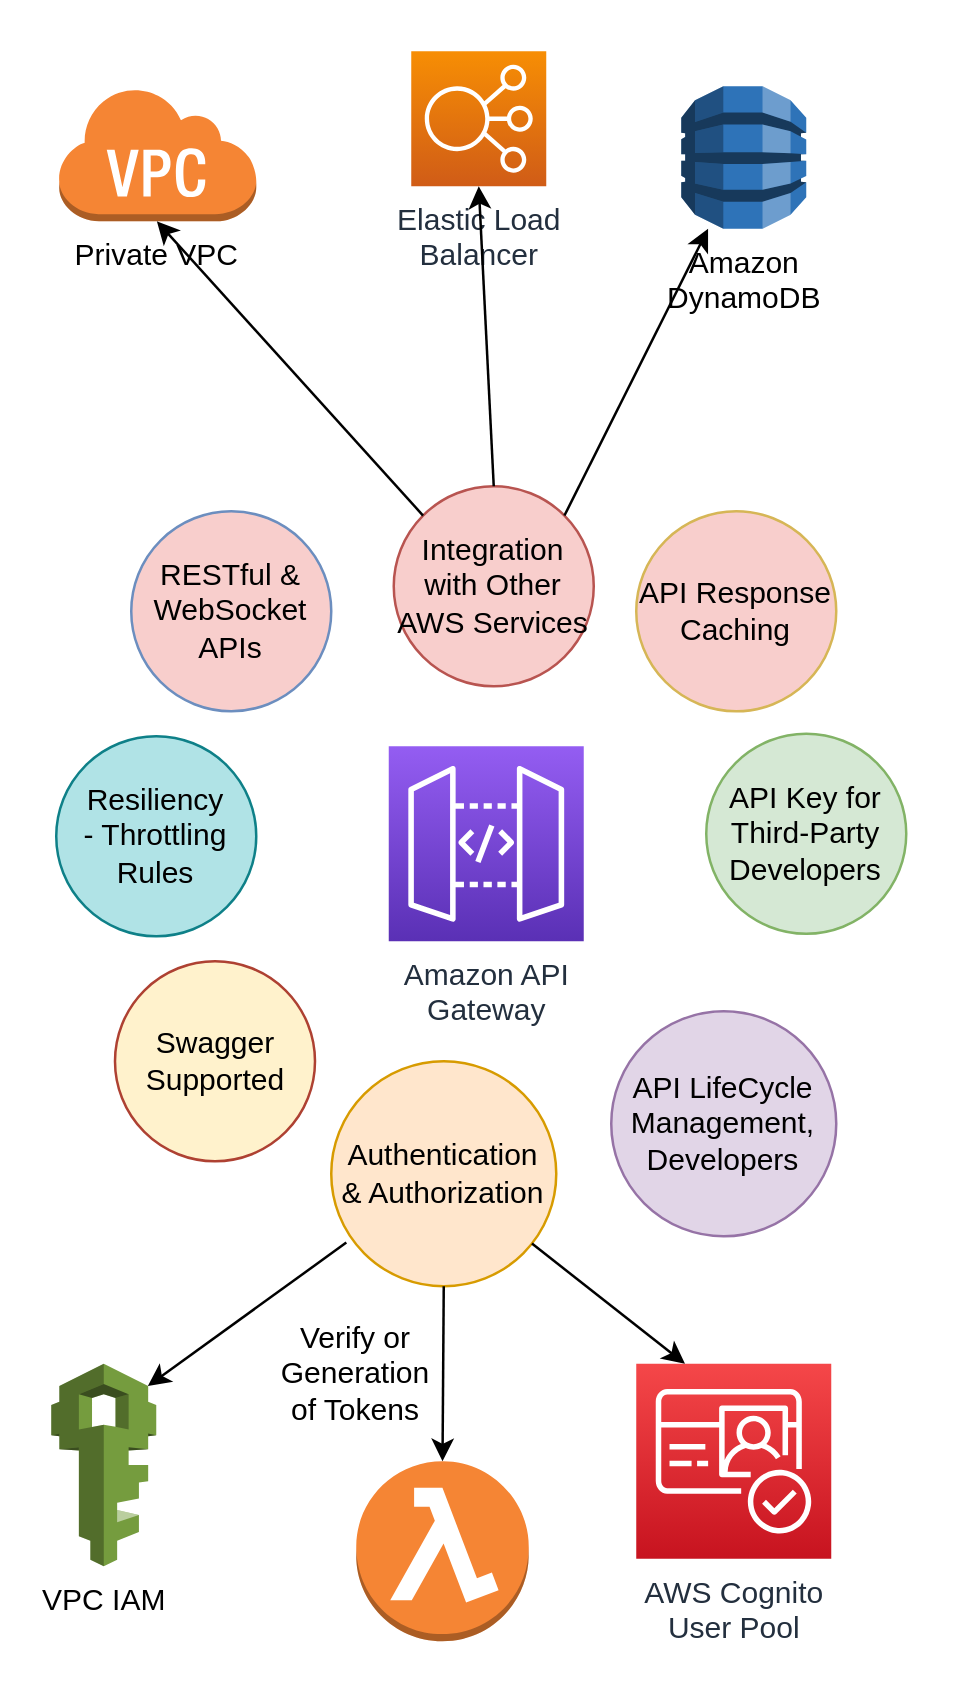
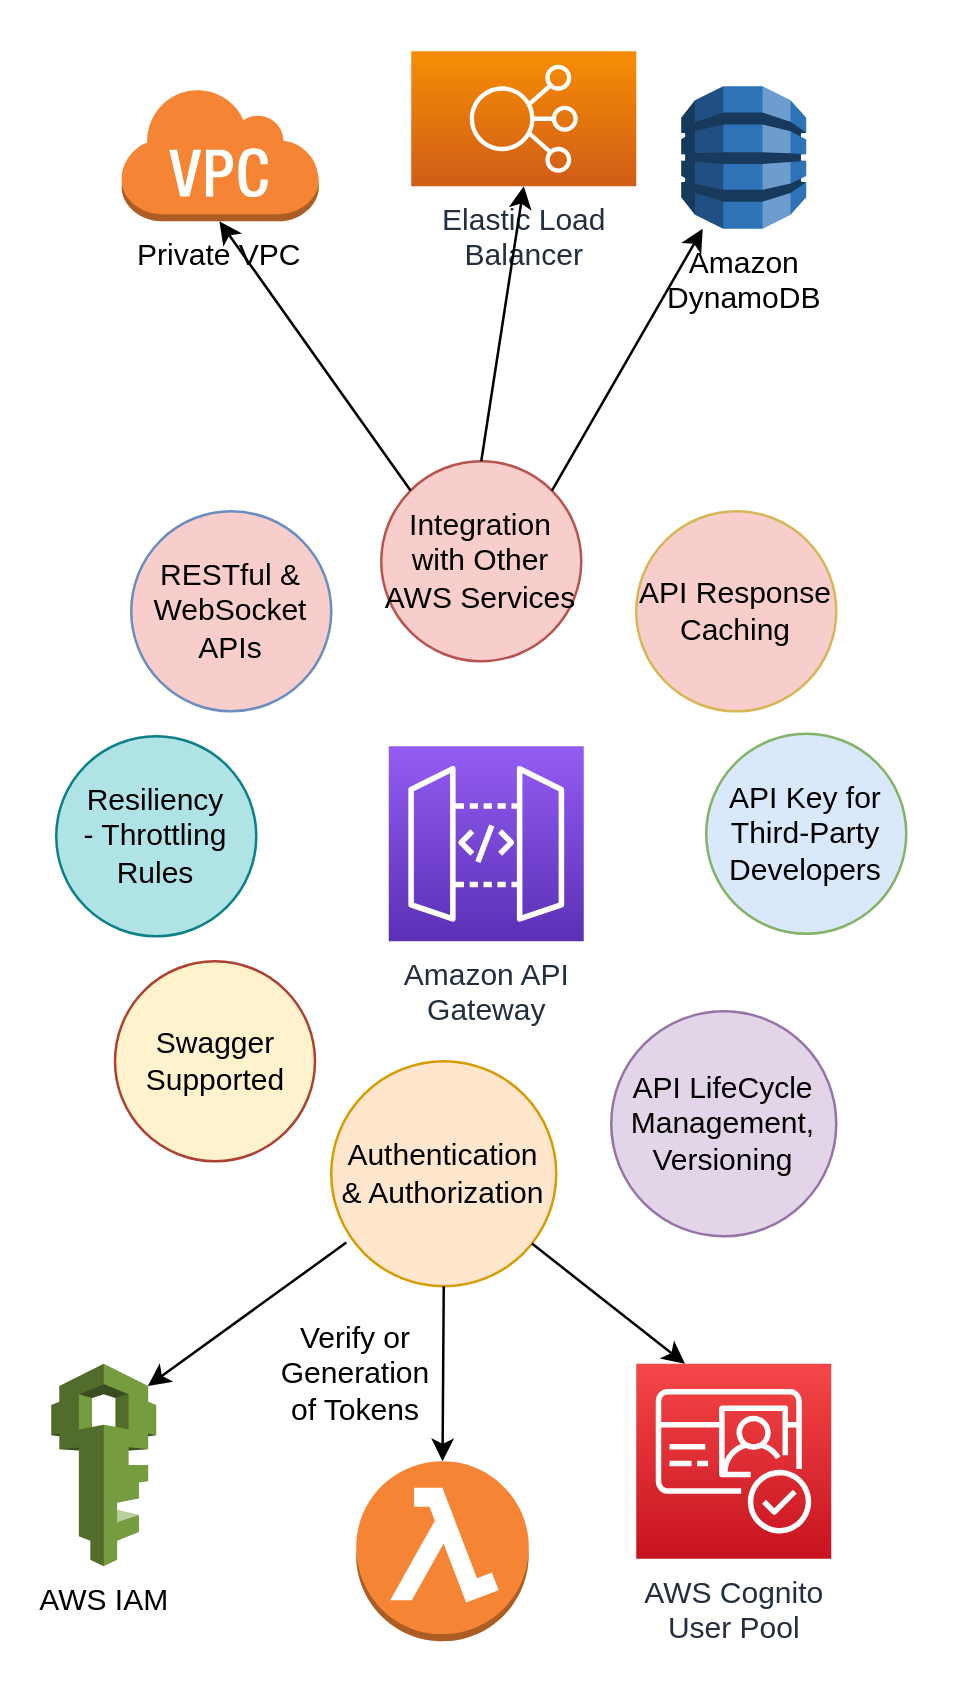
- <mxCell id="20" value="Elastic Load&lt;br&gt;Balancer" style="sketch=0;points=[[0,0,0],[0.25,0,0],[0.5,0,0],[0.75,0,0],[1,0,0],[0,1,0],[0.25,1,0],[0.5,1,0],[0.75,1,0],[1,1,0],[0,0.25,0],[0,0.5,0],[0,0.75,0],[1,0.25,0],[1,0.5,0],[1,0.75,0]];outlineConnect=0;fontColor=#232F3E;gradientColor=#F78E04;gradientDirection=north;fillColor=#D05C17;strokeColor=#ffffff;dashed=0;verticalLabelPosition=bottom;verticalAlign=top;align=center;html=1;fontSize=12;fontStyle=0;aspect=fixed;shape=mxgraph.aws4.resourceIcon;resIcon=mxgraph.aws4.elastic_load_balancing;" vertex="1" parent="1"><mxGeometry x="164" y="20" width="54" height="54" as="geometry" /></mxCell>
+ <mxCell id="20" value="Elastic Load&lt;br&gt;Balancer" style="sketch=0;points=[[0,0,0],[0.25,0,0],[0.5,0,0],[0.75,0,0],[1,0,0],[0,1,0],[0.25,1,0],[0.5,1,0],[0.75,1,0],[1,1,0],[0,0.25,0],[0,0.5,0],[0,0.75,0],[1,0.25,0],[1,0.5,0],[1,0.75,0]];outlineConnect=0;fontColor=#232F3E;gradientColor=#F78E04;gradientDirection=north;fillColor=#D05C17;strokeColor=#ffffff;dashed=0;verticalLabelPosition=bottom;verticalAlign=top;align=center;html=1;fontSize=12;fontStyle=0;aspect=fixed;shape=mxgraph.aws4.resourceIcon;resIcon=mxgraph.aws4.elastic_load_balancing;" vertex="1" parent="1"><mxGeometry x="164" y="20" width="90" height="54" as="geometry" /></mxCell>
- <mxCell id="18" value="Private VPC" style="outlineConnect=0;dashed=0;verticalLabelPosition=bottom;verticalAlign=top;align=center;html=1;shape=mxgraph.aws3.virtual_private_cloud;fillColor=#F58534;gradientColor=none;" vertex="1" parent="1"><mxGeometry x="22.5" y="34" width="79.5" height="54" as="geometry" /></mxCell>
+ <mxCell id="18" value="Private VPC" style="outlineConnect=0;dashed=0;verticalLabelPosition=bottom;verticalAlign=top;align=center;html=1;shape=mxgraph.aws3.virtual_private_cloud;fillColor=#F58534;gradientColor=none;" vertex="1" parent="1"><mxGeometry x="47.5" y="34" width="79.5" height="54" as="geometry" /></mxCell>
- <mxCell id="17" value="Integration with Other AWS Services" style="ellipse;whiteSpace=wrap;html=1;aspect=fixed;fillColor=#f8cecc;strokeColor=#b85450;" vertex="1" parent="1"><mxGeometry x="157" y="194" width="80" height="80" as="geometry" /></mxCell>
+ <mxCell id="17" value="Integration with Other AWS Services" style="ellipse;whiteSpace=wrap;html=1;aspect=fixed;fillColor=#f8cecc;strokeColor=#b85450;" vertex="1" parent="1"><mxGeometry x="152" y="184" width="80" height="80" as="geometry" /></mxCell>
- <mxCell id="8" value="API Key for Third-Party Developers" style="ellipse;whiteSpace=wrap;html=1;aspect=fixed;fillColor=#d5e8d4;strokeColor=#82b366;" vertex="1" parent="1"><mxGeometry x="282" y="293" width="80" height="80" as="geometry" /></mxCell>
+ <mxCell id="8" value="API Key for Third-Party Developers" style="ellipse;whiteSpace=wrap;html=1;aspect=fixed;fillColor=#dae8fc;strokeColor=#82b366;" vertex="1" parent="1"><mxGeometry x="282" y="293" width="80" height="80" as="geometry" /></mxCell>
- <mxCell id="9" value="API LifeCycle Management, Developers" style="ellipse;whiteSpace=wrap;html=1;aspect=fixed;fillColor=#e1d5e7;strokeColor=#9673a6;" vertex="1" parent="1"><mxGeometry x="244" y="404" width="90" height="90" as="geometry" /></mxCell>
+ <mxCell id="9" value="API LifeCycle Management, Versioning" style="ellipse;whiteSpace=wrap;html=1;aspect=fixed;fillColor=#e1d5e7;strokeColor=#9673a6;" vertex="1" parent="1"><mxGeometry x="244" y="404" width="90" height="90" as="geometry" /></mxCell>
- <mxCell id="5" value="VPC IAM" style="outlineConnect=0;dashed=0;verticalLabelPosition=bottom;verticalAlign=top;align=center;html=1;shape=mxgraph.aws3.iam;fillColor=#759C3E;gradientColor=none;" vertex="1" parent="1"><mxGeometry x="20" y="545" width="42" height="81" as="geometry" /></mxCell>
+ <mxCell id="5" value="AWS IAM" style="outlineConnect=0;dashed=0;verticalLabelPosition=bottom;verticalAlign=top;align=center;html=1;shape=mxgraph.aws3.iam;fillColor=#759C3E;gradientColor=none;" vertex="1" parent="1"><mxGeometry x="20" y="545" width="42" height="81" as="geometry" /></mxCell>
